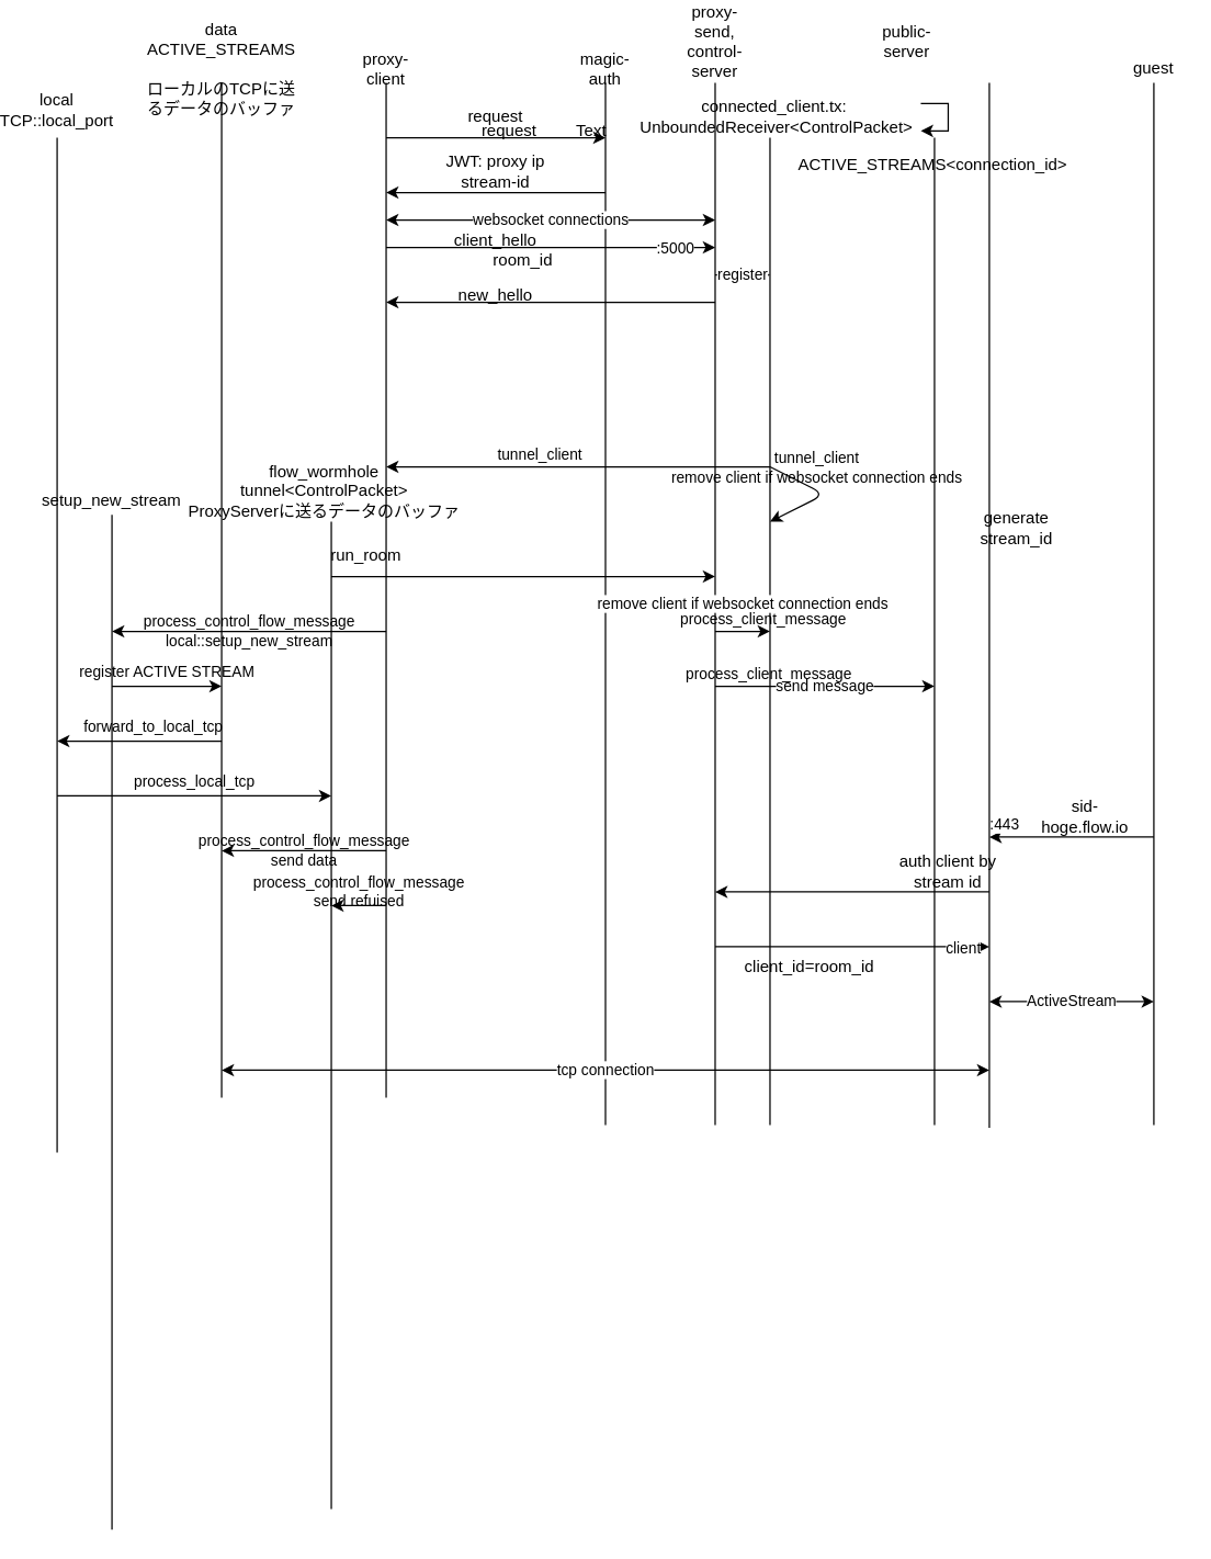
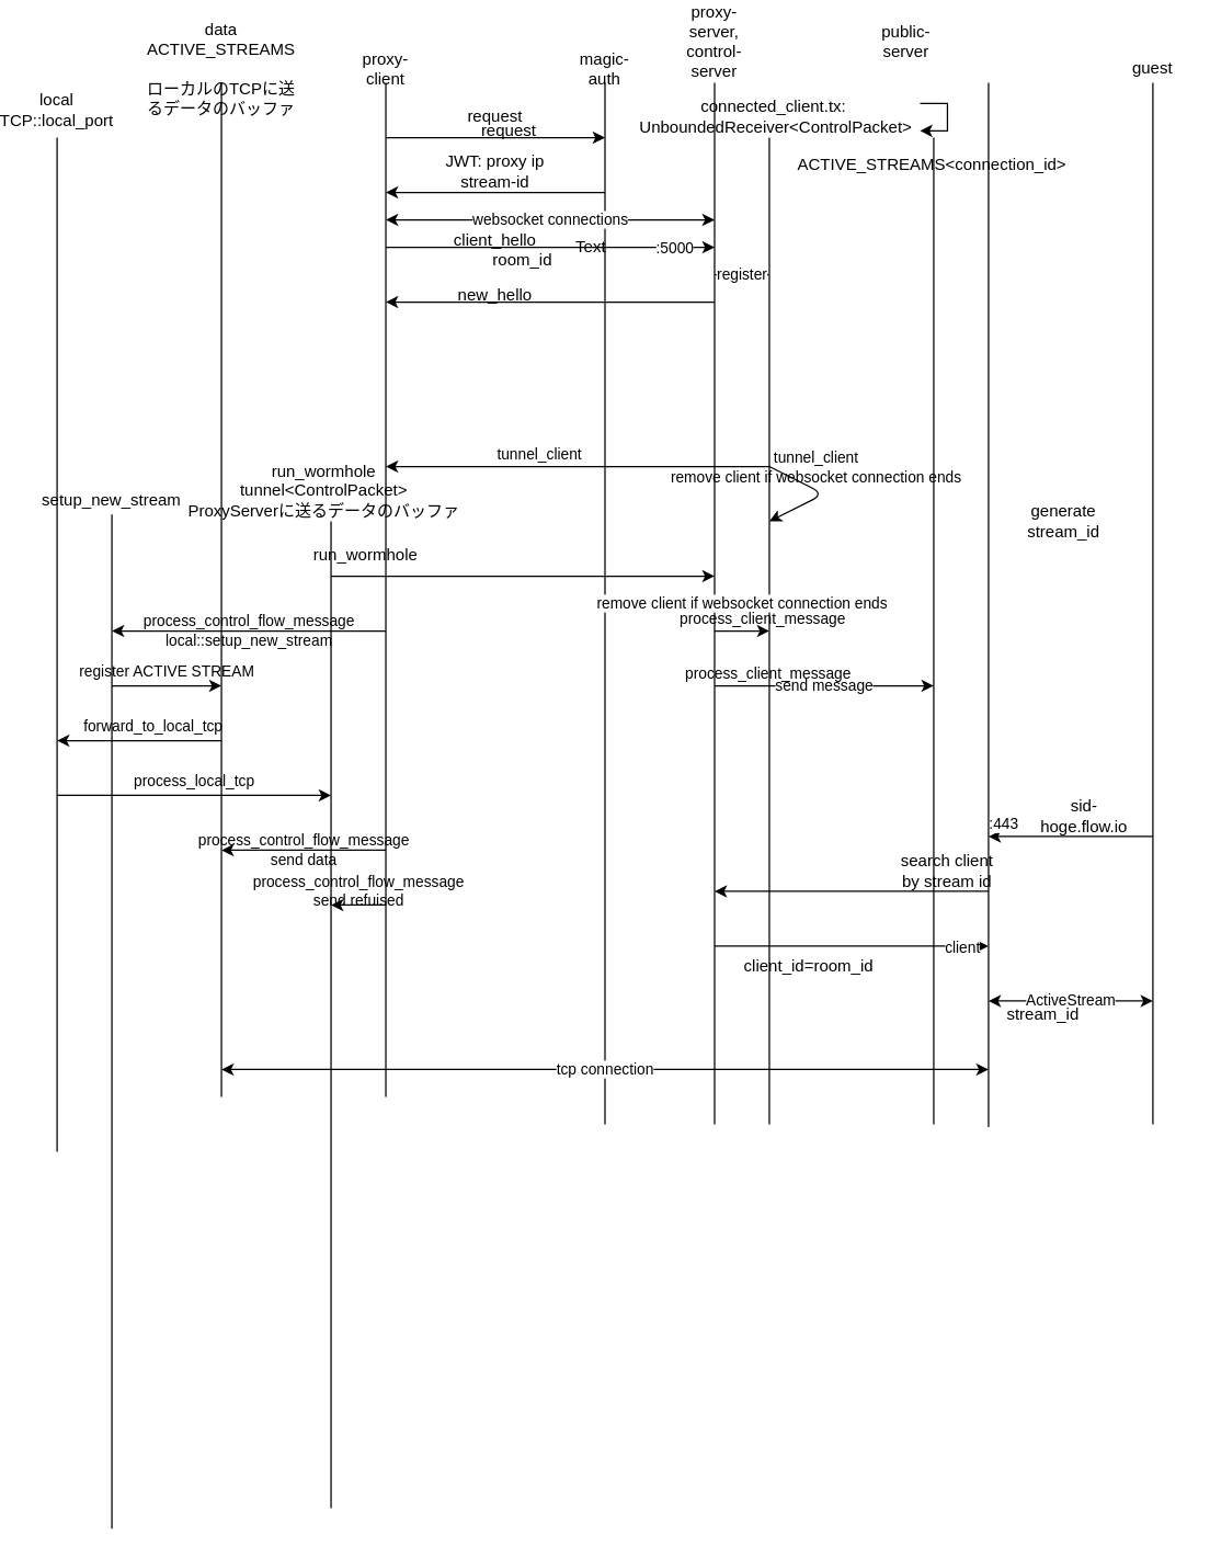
- <mxCell id="6" value="&lt;font color=&quot;#000000&quot;&gt;proxy-send, control-server&lt;/font&gt;" style="text;html=1;strokeColor=none;fillColor=none;align=center;verticalAlign=middle;whiteSpace=wrap;rounded=0;" parent="1" vertex="1"><mxGeometry x="500" y="20" width="40" height="20" as="geometry" /></mxCell>
+ <mxCell id="6" value="&lt;font color=&quot;#000000&quot;&gt;proxy-server, control-server&lt;/font&gt;" style="text;html=1;strokeColor=none;fillColor=none;align=center;verticalAlign=middle;whiteSpace=wrap;rounded=0;" parent="1" vertex="1"><mxGeometry x="500" y="20" width="40" height="20" as="geometry" /></mxCell>
- <mxCell id="2" value="Text" style="text;html=1;strokeColor=none;fillColor=none;align=center;verticalAlign=middle;whiteSpace=wrap;rounded=0;" parent="1" vertex="1"><mxGeometry x="410" y="85" width="40" height="20" as="geometry" /></mxCell>
+ <mxCell id="2" value="Text" style="text;html=1;strokeColor=none;fillColor=none;align=center;verticalAlign=middle;whiteSpace=wrap;rounded=0;" parent="1" vertex="1"><mxGeometry x="410" y="170" width="40" height="20" as="geometry" /></mxCell>
- <mxCell id="51" value="&lt;span class=&quot;pl-en&quot; style=&quot;box-sizing: border-box&quot;&gt;flow_wormhole&lt;br&gt;tunnel&amp;lt;ControlPacket&amp;gt;&lt;br&gt;ProxyServerに送るデータのバッファ&lt;br&gt;&lt;/span&gt;" style="text;html=1;strokeColor=none;fillColor=none;align=center;verticalAlign=middle;whiteSpace=wrap;rounded=0;fontColor=#000000;labelBackgroundColor=none;" parent="1" vertex="1"><mxGeometry x="130" y="340" width="210" height="35" as="geometry" /></mxCell>
+ <mxCell id="51" value="&lt;span class=&quot;pl-en&quot; style=&quot;box-sizing: border-box&quot;&gt;run_wormhole&lt;br&gt;tunnel&amp;lt;ControlPacket&amp;gt;&lt;br&gt;ProxyServerに送るデータのバッファ&lt;br&gt;&lt;/span&gt;" style="text;html=1;strokeColor=none;fillColor=none;align=center;verticalAlign=middle;whiteSpace=wrap;rounded=0;fontColor=#000000;labelBackgroundColor=none;" parent="1" vertex="1"><mxGeometry x="130" y="340" width="210" height="35" as="geometry" /></mxCell>
- <mxCell id="64" value="generate stream_id" style="text;html=1;strokeColor=none;fillColor=none;align=center;verticalAlign=middle;whiteSpace=wrap;rounded=0;labelBackgroundColor=none;fontColor=#000000;" parent="1" vertex="1"><mxGeometry x="720" y="375" width="40" height="20" as="geometry" /></mxCell>
+ <mxCell id="64" value="generate stream_id" style="text;html=1;strokeColor=none;fillColor=none;align=center;verticalAlign=middle;whiteSpace=wrap;rounded=0;labelBackgroundColor=none;fontColor=#000000;" parent="1" vertex="1"><mxGeometry x="755" y="370" width="40" height="20" as="geometry" /></mxCell>
- <mxCell id="65" value="run_room" style="text;html=1;align=center;verticalAlign=middle;resizable=0;points=[];autosize=1;fontColor=#000000;" parent="1" vertex="1"><mxGeometry x="220" y="395" width="90" height="20" as="geometry" /></mxCell>
+ <mxCell id="65" value="run_wormhole" style="text;html=1;align=center;verticalAlign=middle;resizable=0;points=[];autosize=1;fontColor=#000000;" parent="1" vertex="1"><mxGeometry x="220" y="395" width="90" height="20" as="geometry" /></mxCell>
- <mxCell id="28" value="&lt;font color=&quot;#000000&quot;&gt;auth client by stream id&lt;/font&gt;" style="text;html=1;strokeColor=none;fillColor=none;align=center;verticalAlign=middle;whiteSpace=wrap;rounded=0;" parent="1" vertex="1"><mxGeometry x="650" y="630" width="80" height="10" as="geometry" /></mxCell>
+ <mxCell id="28" value="&lt;font color=&quot;#000000&quot;&gt;search client by stream id&lt;/font&gt;" style="text;html=1;strokeColor=none;fillColor=none;align=center;verticalAlign=middle;whiteSpace=wrap;rounded=0;" parent="1" vertex="1"><mxGeometry x="650" y="630" width="80" height="10" as="geometry" /></mxCell>
+ <mxCell id="34" value="stream_id" style="text;html=1;strokeColor=none;fillColor=none;align=center;verticalAlign=middle;whiteSpace=wrap;rounded=0;fontColor=#000000;" parent="1" vertex="1"><mxGeometry x="740" y="730" width="40" height="20" as="geometry" /></mxCell>
